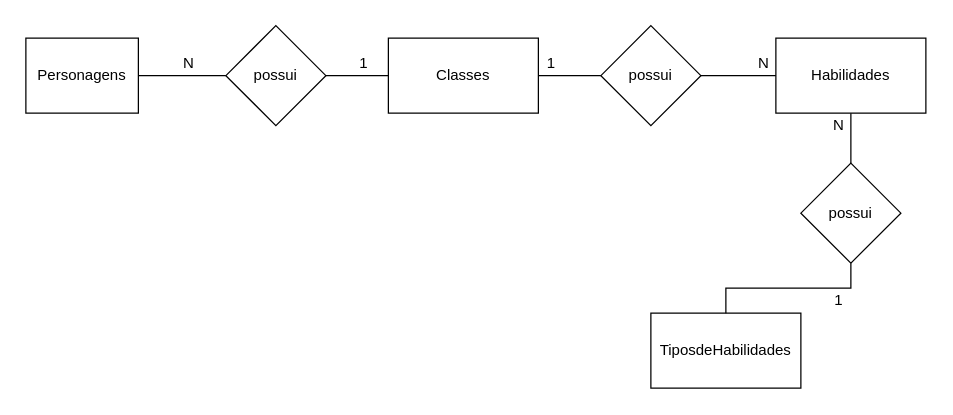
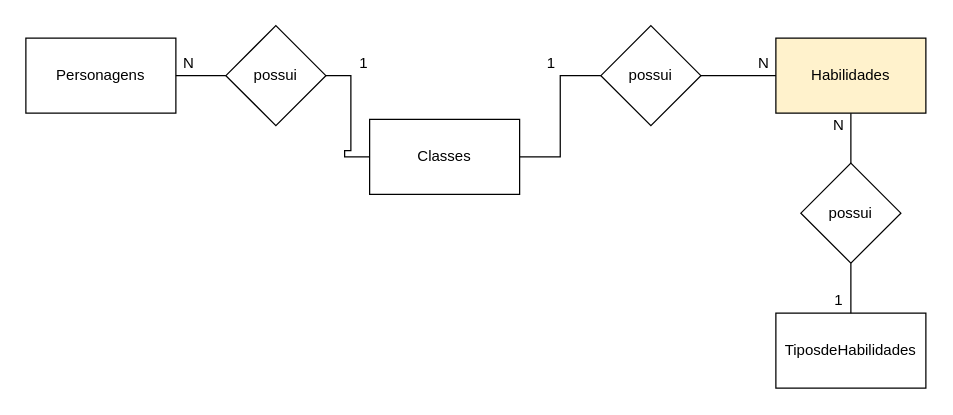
- <mxCell id="2" value="Personagens" style="rounded=0;whiteSpace=wrap;html=1;" parent="1" vertex="1"><mxGeometry x="20" y="30" width="90" height="60" as="geometry" /></mxCell>
+ <mxCell id="2" value="Personagens" style="rounded=0;whiteSpace=wrap;html=1;" parent="1" vertex="1"><mxGeometry x="20" y="30" width="120" height="60" as="geometry" /></mxCell>
- <mxCell id="4" value="Classes" style="rounded=0;whiteSpace=wrap;html=1;" parent="1" vertex="1"><mxGeometry x="310" y="30" width="120" height="60" as="geometry" /></mxCell>
+ <mxCell id="4" value="Classes" style="rounded=0;whiteSpace=wrap;html=1;" parent="1" vertex="1"><mxGeometry x="295" y="95" width="120" height="60" as="geometry" /></mxCell>
- <mxCell id="6" value="Habilidades" style="rounded=0;whiteSpace=wrap;html=1;" parent="1" vertex="1"><mxGeometry x="620" y="30" width="120" height="60" as="geometry" /></mxCell>
+ <mxCell id="6" value="Habilidades" style="rounded=0;whiteSpace=wrap;html=1;fillColor=#fff2cc;" parent="1" vertex="1"><mxGeometry x="620" y="30" width="120" height="60" as="geometry" /></mxCell>
- <mxCell id="7" value="TiposdeHabilidades" style="rounded=0;whiteSpace=wrap;html=1;" parent="1" vertex="1"><mxGeometry x="520" y="250" width="120" height="60" as="geometry" /></mxCell>
+ <mxCell id="7" value="TiposdeHabilidades" style="rounded=0;whiteSpace=wrap;html=1;" parent="1" vertex="1"><mxGeometry x="620" y="250" width="120" height="60" as="geometry" /></mxCell>
